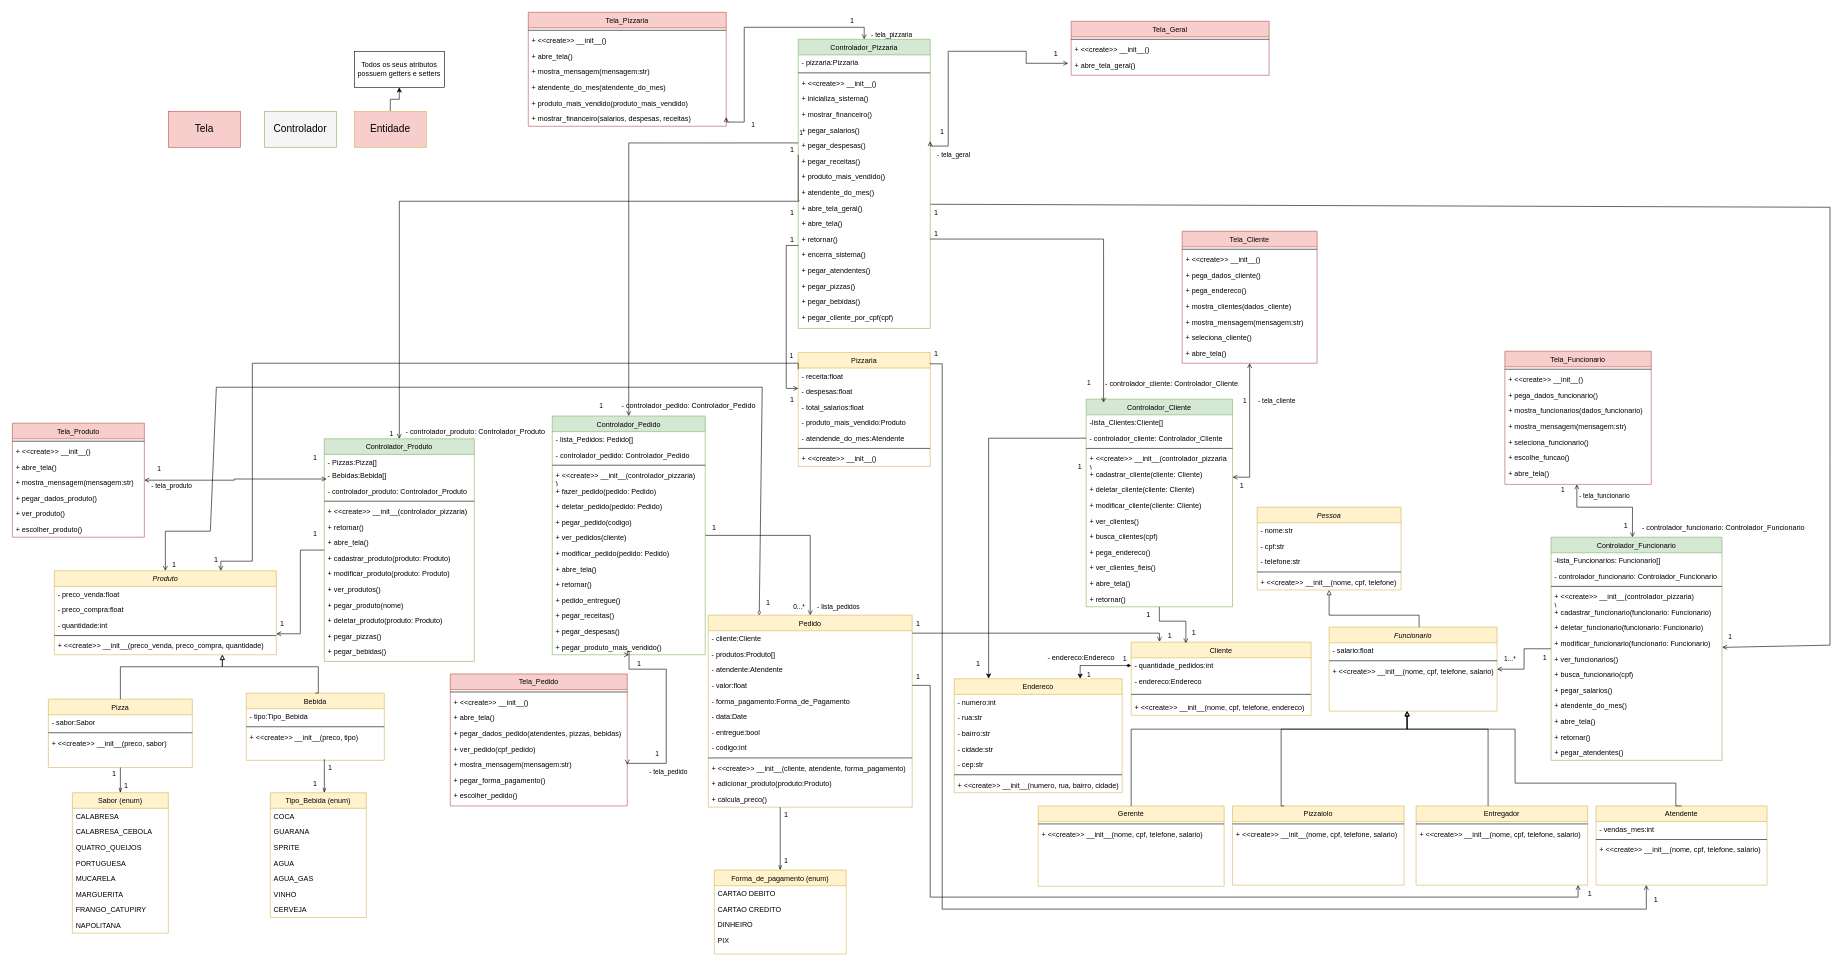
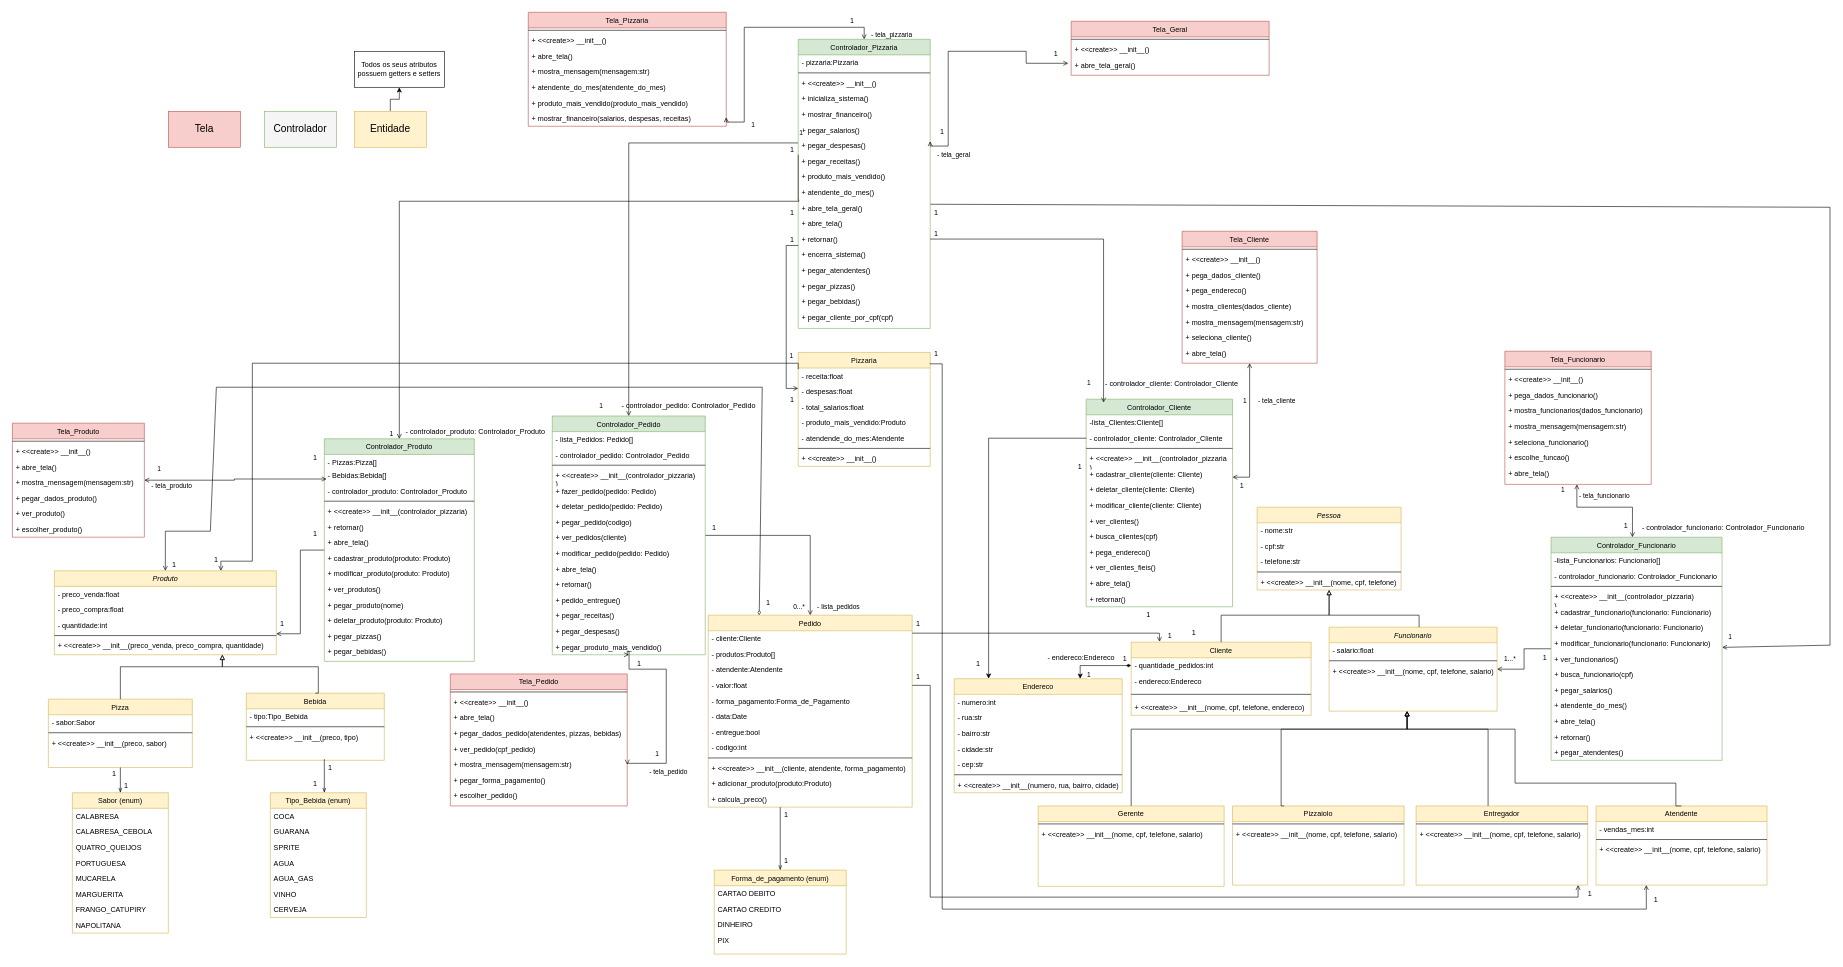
- <mxCell id="240" value="Entidade" style="rounded=0;whiteSpace=wrap;html=1;fillColor=#f8cecc;strokeColor=#d6b656;fontSize=17;" parent="1" vertex="1"><mxGeometry x="590" y="185" width="120" height="60" as="geometry" /></mxCell>
+ <mxCell id="240" value="Entidade" style="rounded=0;whiteSpace=wrap;html=1;fillColor=#fff2cc;strokeColor=#d6b656;fontSize=17;" parent="1" vertex="1"><mxGeometry x="590" y="185" width="120" height="60" as="geometry" /></mxCell>
+ <mxCell id="80" value="" style="endArrow=block;endFill=0;html=1;edgeStyle=orthogonalEdgeStyle;align=left;verticalAlign=top;rounded=0;entryX=0.5;entryY=1;entryDx=0;entryDy=0;exitX=0.5;exitY=0;exitDx=0;exitDy=0;" parent="1" source="2" target="7" edge="1"><mxGeometry x="-1" relative="1" as="geometry"><mxPoint x="2095" y="1025" as="sourcePoint" /><mxPoint x="2255" y="1025" as="targetPoint" /><Array as="points"><mxPoint x="2035" y="1025" /><mxPoint x="2215" y="1025" /></Array></mxGeometry></mxCell>
- <mxCell id="140" style="edgeStyle=orthogonalEdgeStyle;rounded=0;orthogonalLoop=1;jettySize=auto;html=1;entryX=0.304;entryY=0.015;entryDx=0;entryDy=0;entryPerimeter=0;endArrow=open;endFill=0;" parent="1" source="141" target="2" edge="1"><mxGeometry relative="1" as="geometry"><Array as="points"><mxPoint x="1932" y="1035" /><mxPoint x="1976" y="1035" /></Array></mxGeometry></mxCell>
